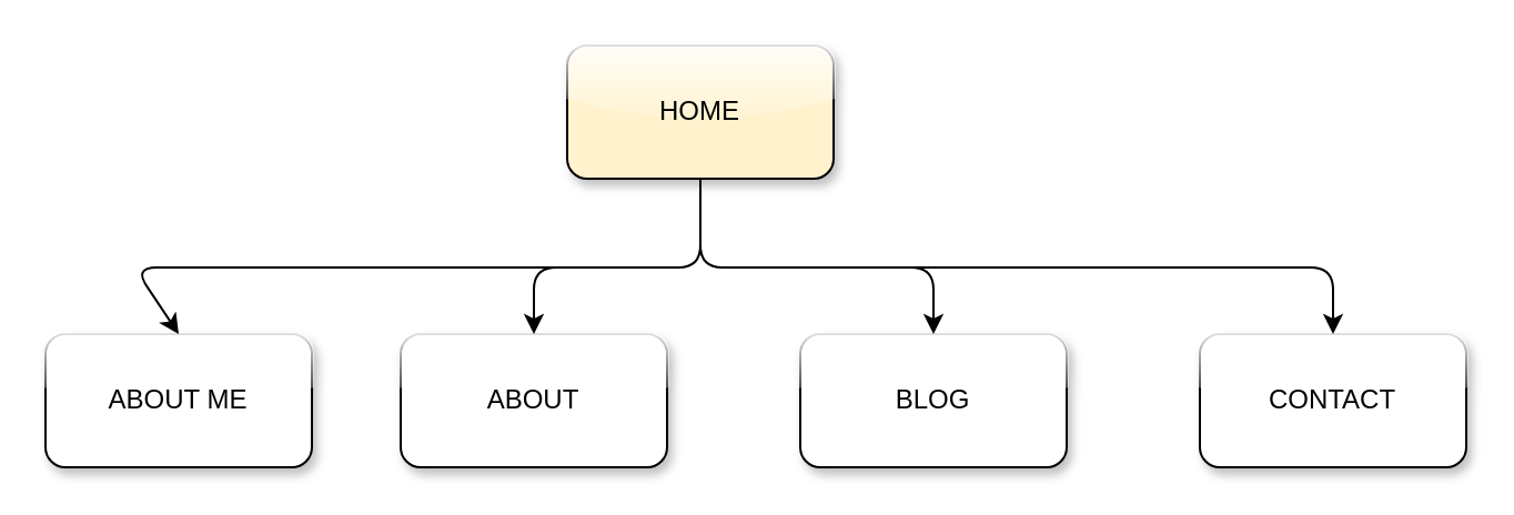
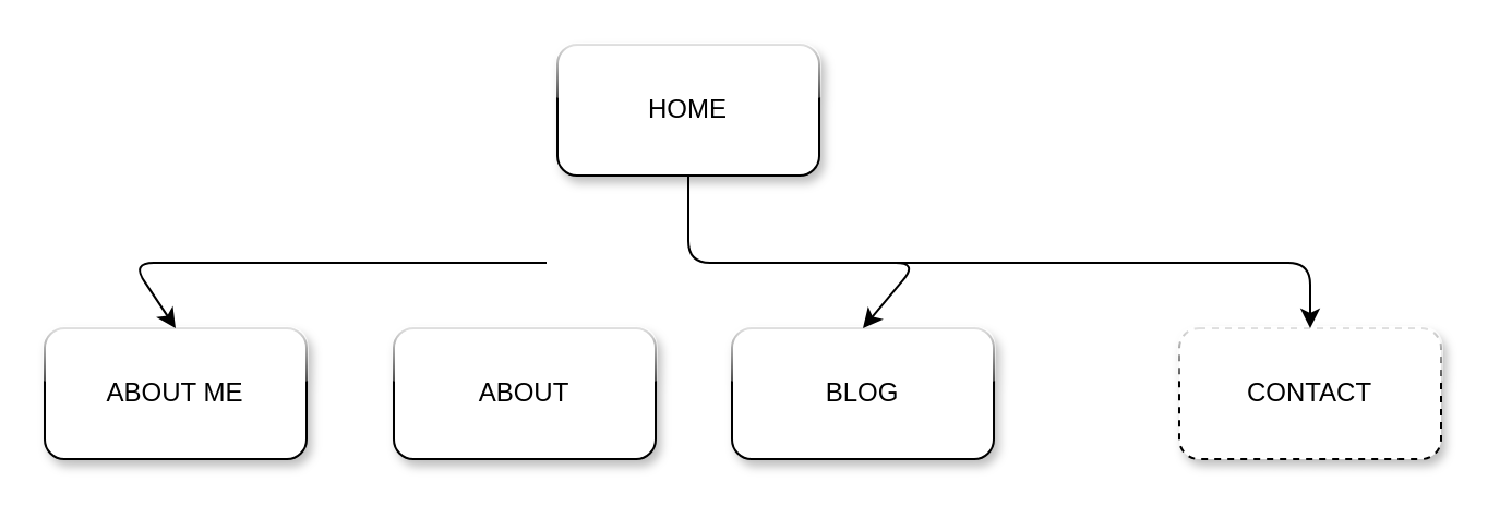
- <mxCell id="2" value="HOME" style="rounded=1;whiteSpace=wrap;html=1;glass=1;shadow=1;fillColor=#fff2cc;" parent="1" vertex="1"><mxGeometry x="255" y="20" width="120" height="60" as="geometry" /></mxCell>
+ <mxCell id="2" value="HOME" style="rounded=1;whiteSpace=wrap;html=1;glass=1;shadow=1;" parent="1" vertex="1"><mxGeometry x="255" y="20" width="120" height="60" as="geometry" /></mxCell>
- <mxCell id="10" value="" style="endArrow=classic;html=1;exitX=0.5;exitY=1;exitDx=0;exitDy=0;entryX=0.5;entryY=0;entryDx=0;entryDy=0;" parent="1" source="2" target="6" edge="1"><mxGeometry width="50" height="50" relative="1" as="geometry"><mxPoint x="430" y="370" as="sourcePoint" /><mxPoint x="480" y="320" as="targetPoint" /><Array as="points"><mxPoint x="315" y="120" /><mxPoint x="240" y="120" /></Array></mxGeometry></mxCell>
- <mxCell id="4" value="BLOG" style="rounded=1;whiteSpace=wrap;html=1;glass=1;shadow=1;" parent="1" vertex="1"><mxGeometry x="360" y="150" width="120" height="60" as="geometry" /></mxCell>
+ <mxCell id="4" value="BLOG" style="rounded=1;whiteSpace=wrap;html=1;glass=1;shadow=1;" parent="1" vertex="1"><mxGeometry x="335" y="150" width="120" height="60" as="geometry" /></mxCell>
- <mxCell id="5" value="CONTACT" style="rounded=1;whiteSpace=wrap;html=1;glass=1;shadow=1;" parent="1" vertex="1"><mxGeometry x="540" y="150" width="120" height="60" as="geometry" /></mxCell>
+ <mxCell id="5" value="CONTACT" style="rounded=1;whiteSpace=wrap;html=1;glass=1;shadow=1;dashed=1;" parent="1" vertex="1"><mxGeometry x="540" y="150" width="120" height="60" as="geometry" /></mxCell>
